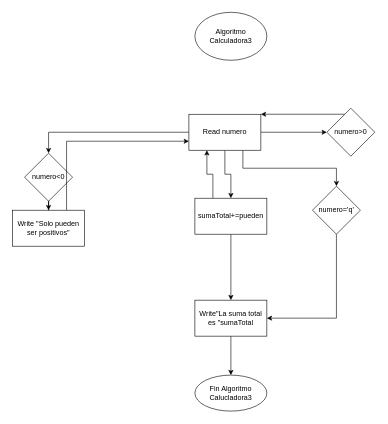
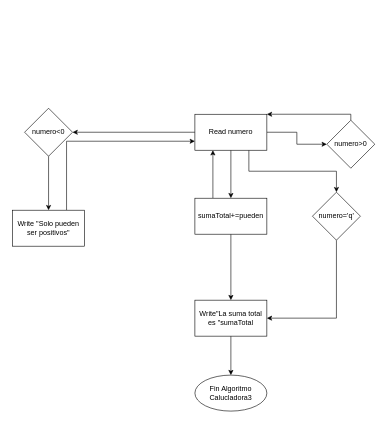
- <mxCell id="2" value="Algoritmo Calculadora3" style="ellipse;whiteSpace=wrap;html=1;" vertex="1" parent="1"><mxGeometry x="324" y="20" width="120" height="80" as="geometry" /></mxCell>
- <mxCell id="7" value="Read numero" style="whiteSpace=wrap;html=1;" vertex="1" parent="1"><mxGeometry x="314" y="190" width="120" height="60" as="geometry" /></mxCell>
+ <mxCell id="7" value="Read numero" style="whiteSpace=wrap;html=1;" vertex="1" parent="1"><mxGeometry x="324" y="190" width="120" height="60" as="geometry" /></mxCell>
- <mxCell id="13" value="numero&amp;gt;0" style="rhombus;whiteSpace=wrap;html=1;" vertex="1" parent="1"><mxGeometry x="544" y="180" width="80" height="80" as="geometry" /></mxCell>
+ <mxCell id="13" value="numero&amp;gt;0" style="rhombus;whiteSpace=wrap;html=1;" vertex="1" parent="1"><mxGeometry x="544" y="200" width="80" height="80" as="geometry" /></mxCell>
- <mxCell id="9" value="numero&amp;lt;0" style="rhombus;whiteSpace=wrap;html=1;" vertex="1" parent="1"><mxGeometry x="40" y="255" width="80" height="80" as="geometry" /></mxCell>
+ <mxCell id="9" value="numero&amp;lt;0" style="rhombus;whiteSpace=wrap;html=1;" vertex="1" parent="1"><mxGeometry x="40" y="180" width="80" height="80" as="geometry" /></mxCell>
- <mxCell id="21" value="numero='q'" style="rhombus;whiteSpace=wrap;html=1;" vertex="1" parent="1"><mxGeometry x="520" y="310" width="80" height="80" as="geometry" /></mxCell>
+ <mxCell id="21" value="numero='q'" style="rhombus;whiteSpace=wrap;html=1;" vertex="1" parent="1"><mxGeometry x="520" y="320" width="80" height="80" as="geometry" /></mxCell>
